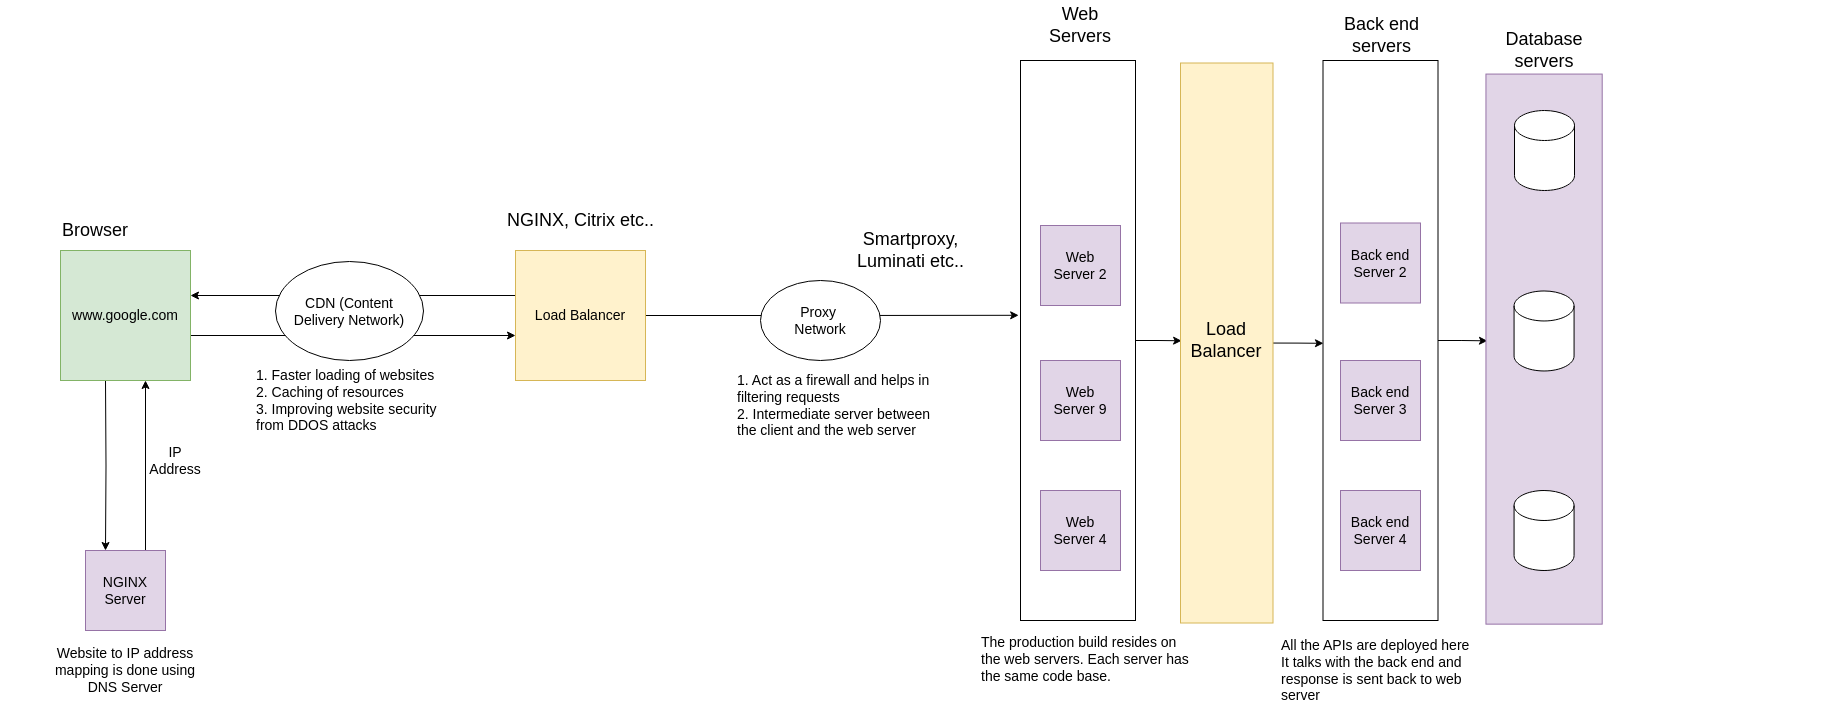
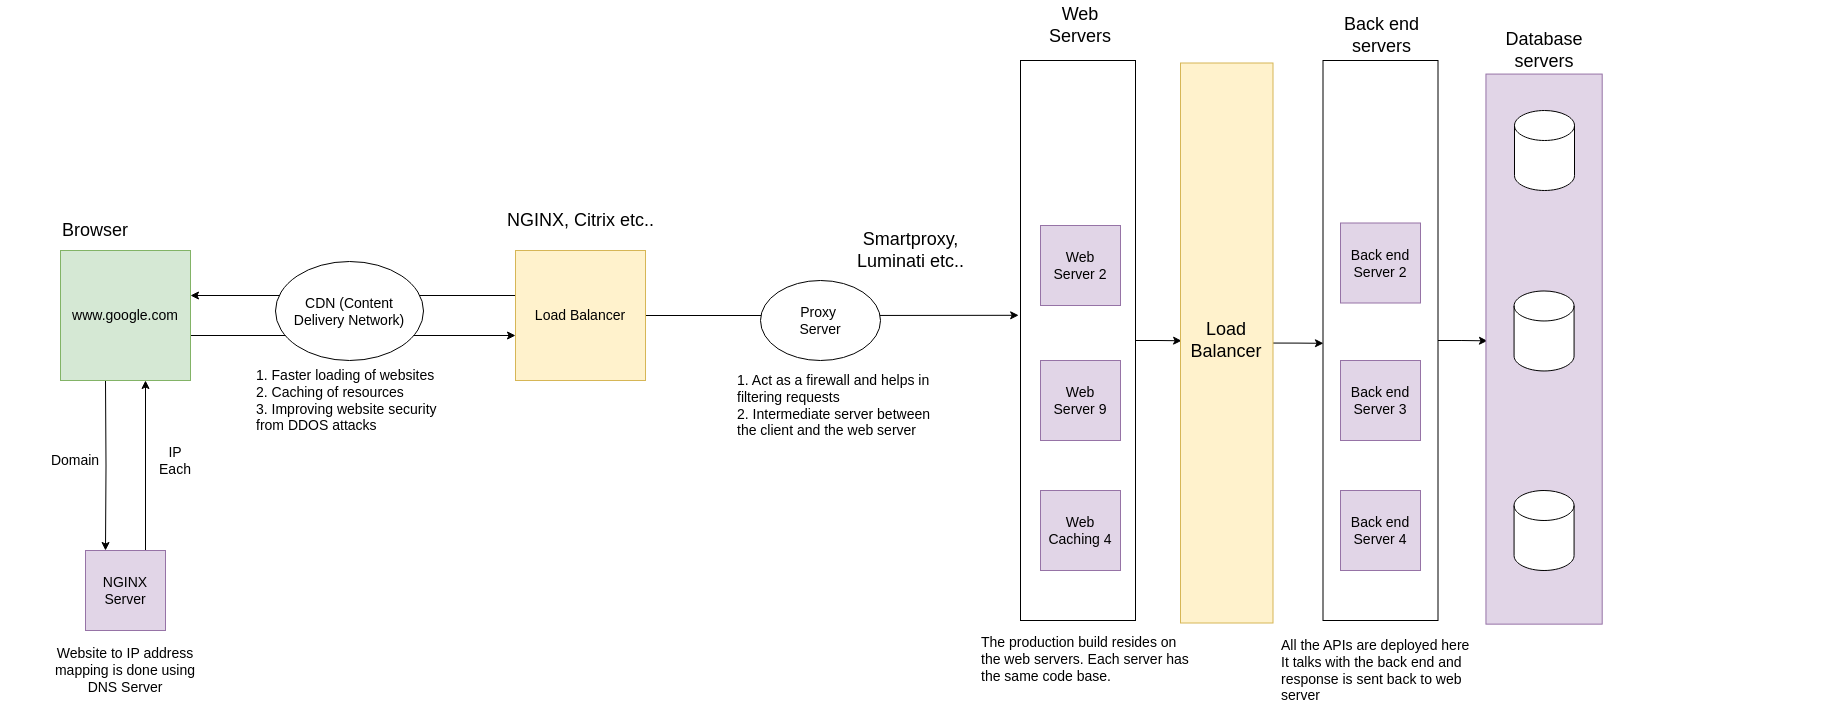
- <mxCell id="36" value="&lt;font style=&quot;font-size: 14px&quot;&gt;Proxy&amp;nbsp;&lt;br&gt;Network&lt;/font&gt;" style="ellipse;whiteSpace=wrap;html=1;" parent="1" vertex="1"><mxGeometry x="760" y="280" width="120" height="80" as="geometry" /></mxCell>
+ <mxCell id="36" value="&lt;font style=&quot;font-size: 14px&quot;&gt;Proxy&amp;nbsp;&lt;br&gt;Server&lt;/font&gt;" style="ellipse;whiteSpace=wrap;html=1;" parent="1" vertex="1"><mxGeometry x="760" y="280" width="120" height="80" as="geometry" /></mxCell>
+ <mxCell id="33" value="&lt;span style=&quot;font-size: 14px&quot;&gt;Domain&lt;/span&gt;" style="text;html=1;strokeColor=none;fillColor=none;align=center;verticalAlign=middle;whiteSpace=wrap;rounded=0;" parent="1" vertex="1"><mxGeometry x="55" y="450" width="40" height="20" as="geometry" /></mxCell>
- <mxCell id="12" value="&lt;font style=&quot;font-size: 14px&quot;&gt;IP Address&lt;/font&gt;" style="text;html=1;strokeColor=none;fillColor=none;align=center;verticalAlign=middle;whiteSpace=wrap;rounded=0;" parent="1" vertex="1"><mxGeometry x="155" y="450" width="40" height="20" as="geometry" /></mxCell>
+ <mxCell id="12" value="&lt;font style=&quot;font-size: 14px&quot;&gt;IP Each&lt;/font&gt;" style="text;html=1;strokeColor=none;fillColor=none;align=center;verticalAlign=middle;whiteSpace=wrap;rounded=0;" parent="1" vertex="1"><mxGeometry x="155" y="450" width="40" height="20" as="geometry" /></mxCell>
- <mxCell id="18" value="&lt;font style=&quot;font-size: 14px&quot;&gt;Web&lt;br&gt;Server 4&lt;/font&gt;" style="whiteSpace=wrap;html=1;aspect=fixed;fillColor=#e1d5e7;strokeColor=#9673a6;" parent="1" vertex="1"><mxGeometry x="1040" y="490" width="80" height="80" as="geometry" /></mxCell>
+ <mxCell id="18" value="&lt;font style=&quot;font-size: 14px&quot;&gt;Web&lt;br&gt;Caching 4&lt;/font&gt;" style="whiteSpace=wrap;html=1;aspect=fixed;fillColor=#e1d5e7;strokeColor=#9673a6;" parent="1" vertex="1"><mxGeometry x="1040" y="490" width="80" height="80" as="geometry" /></mxCell>
